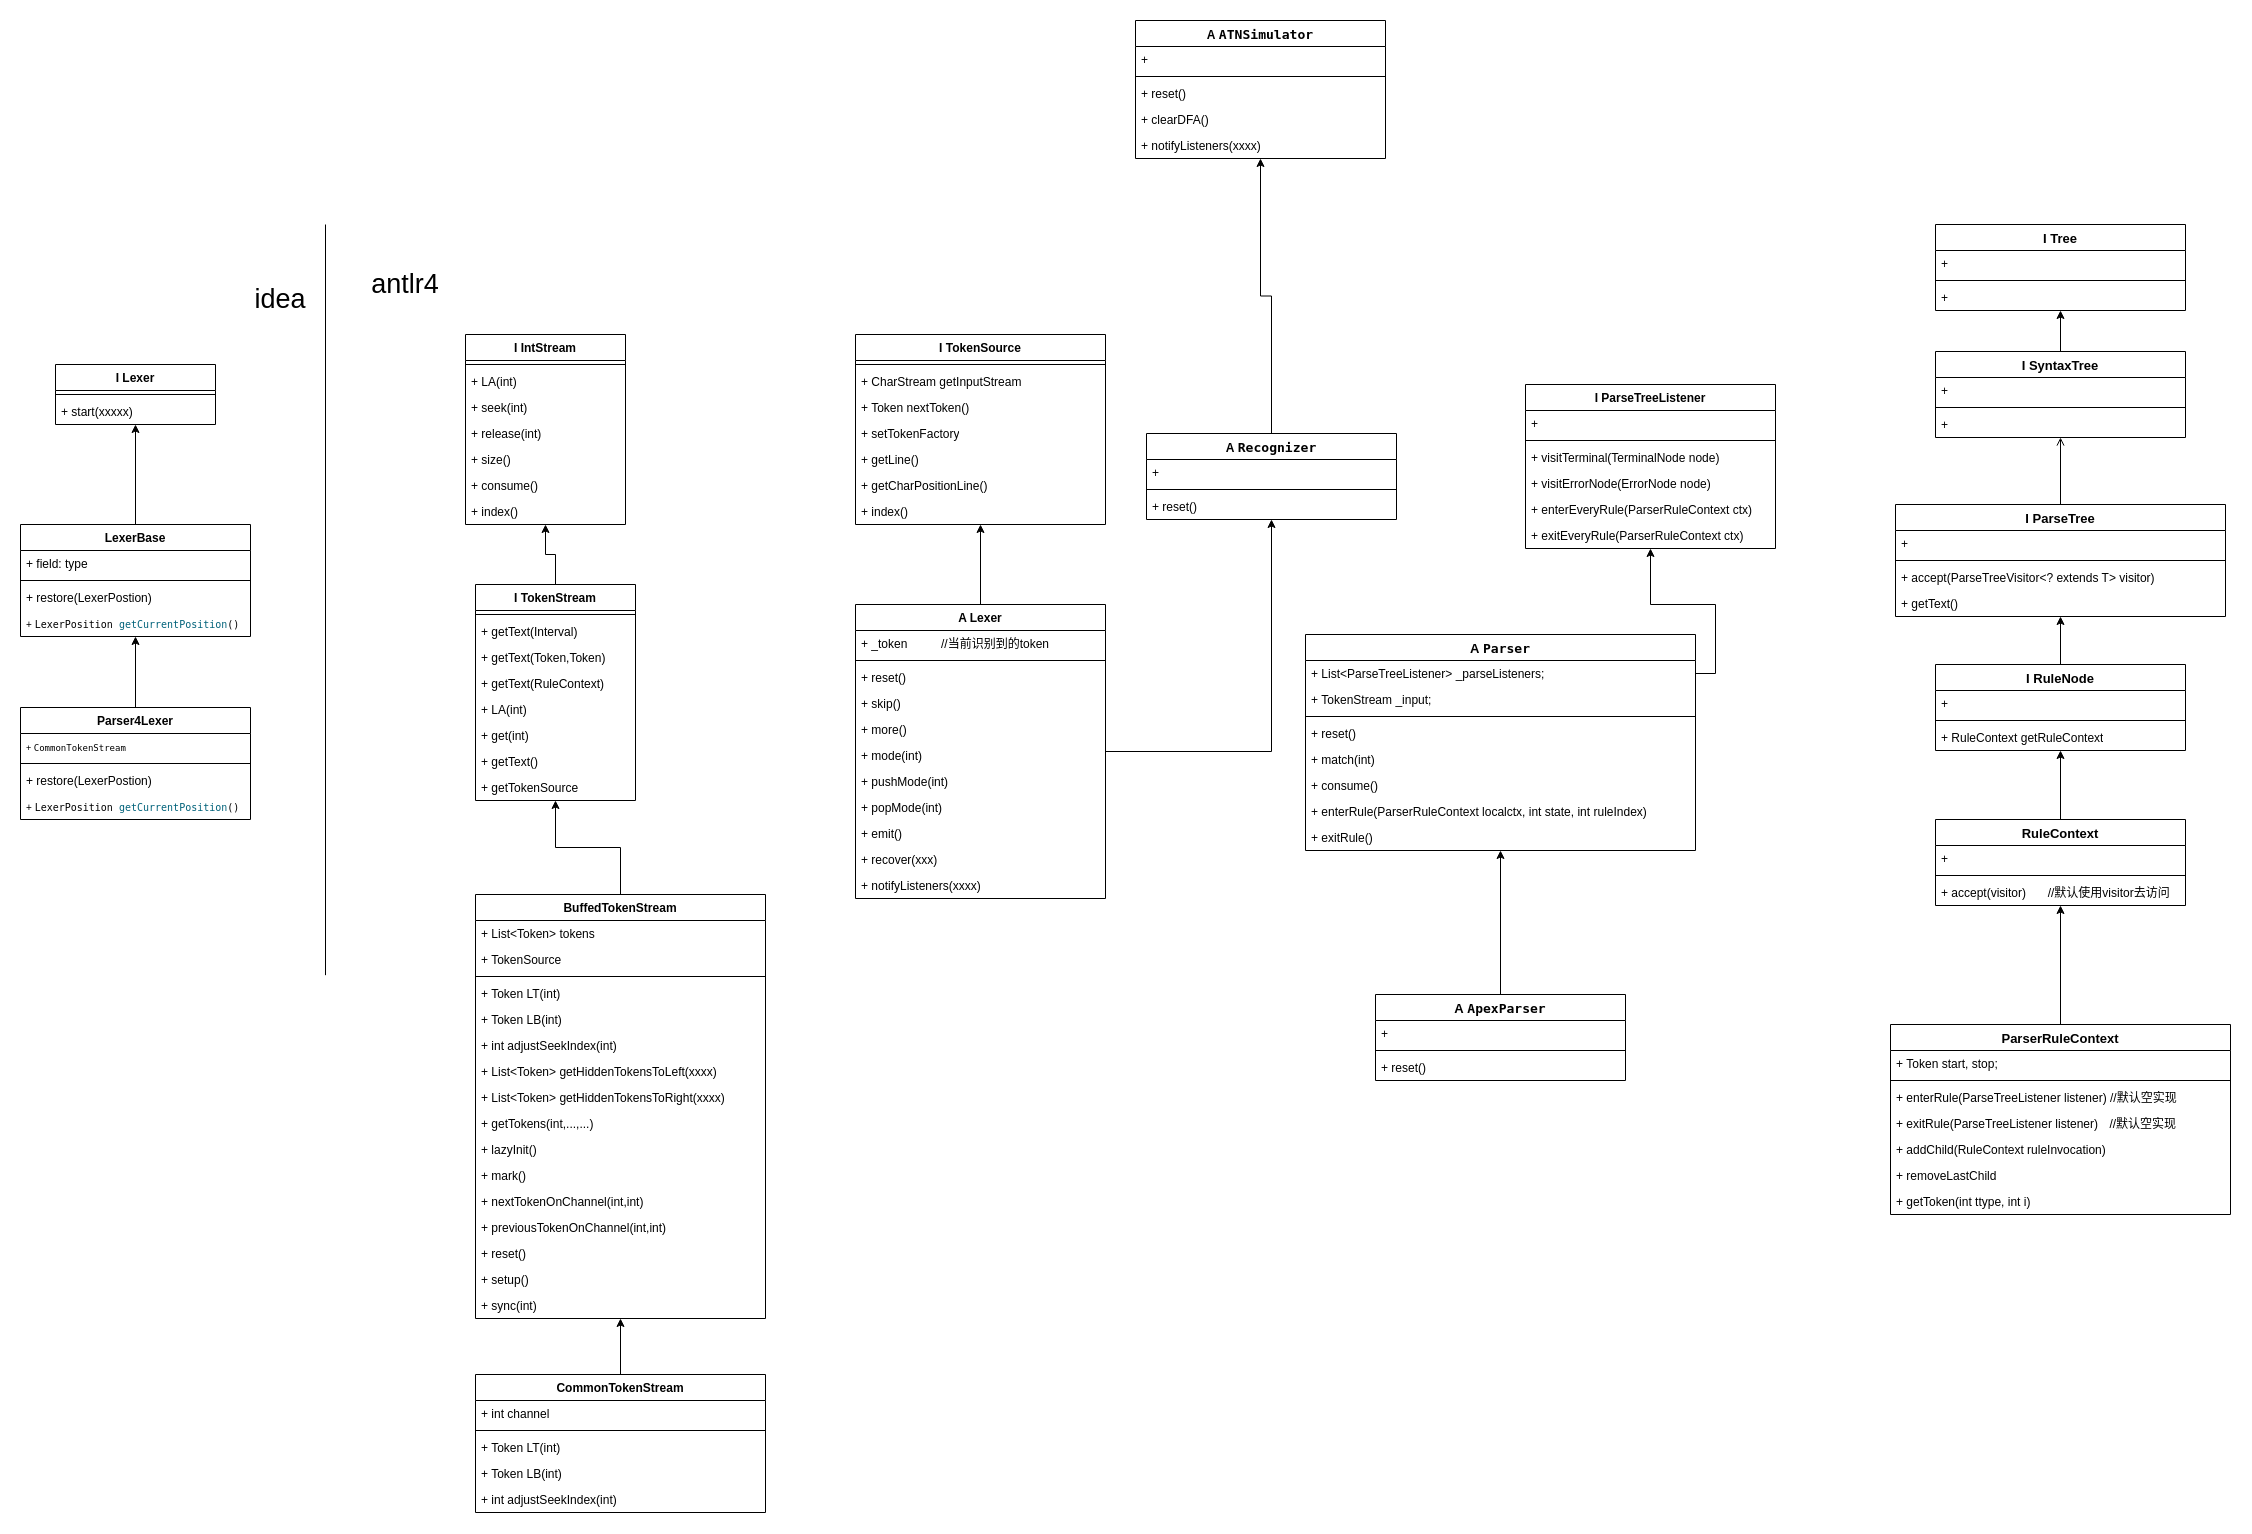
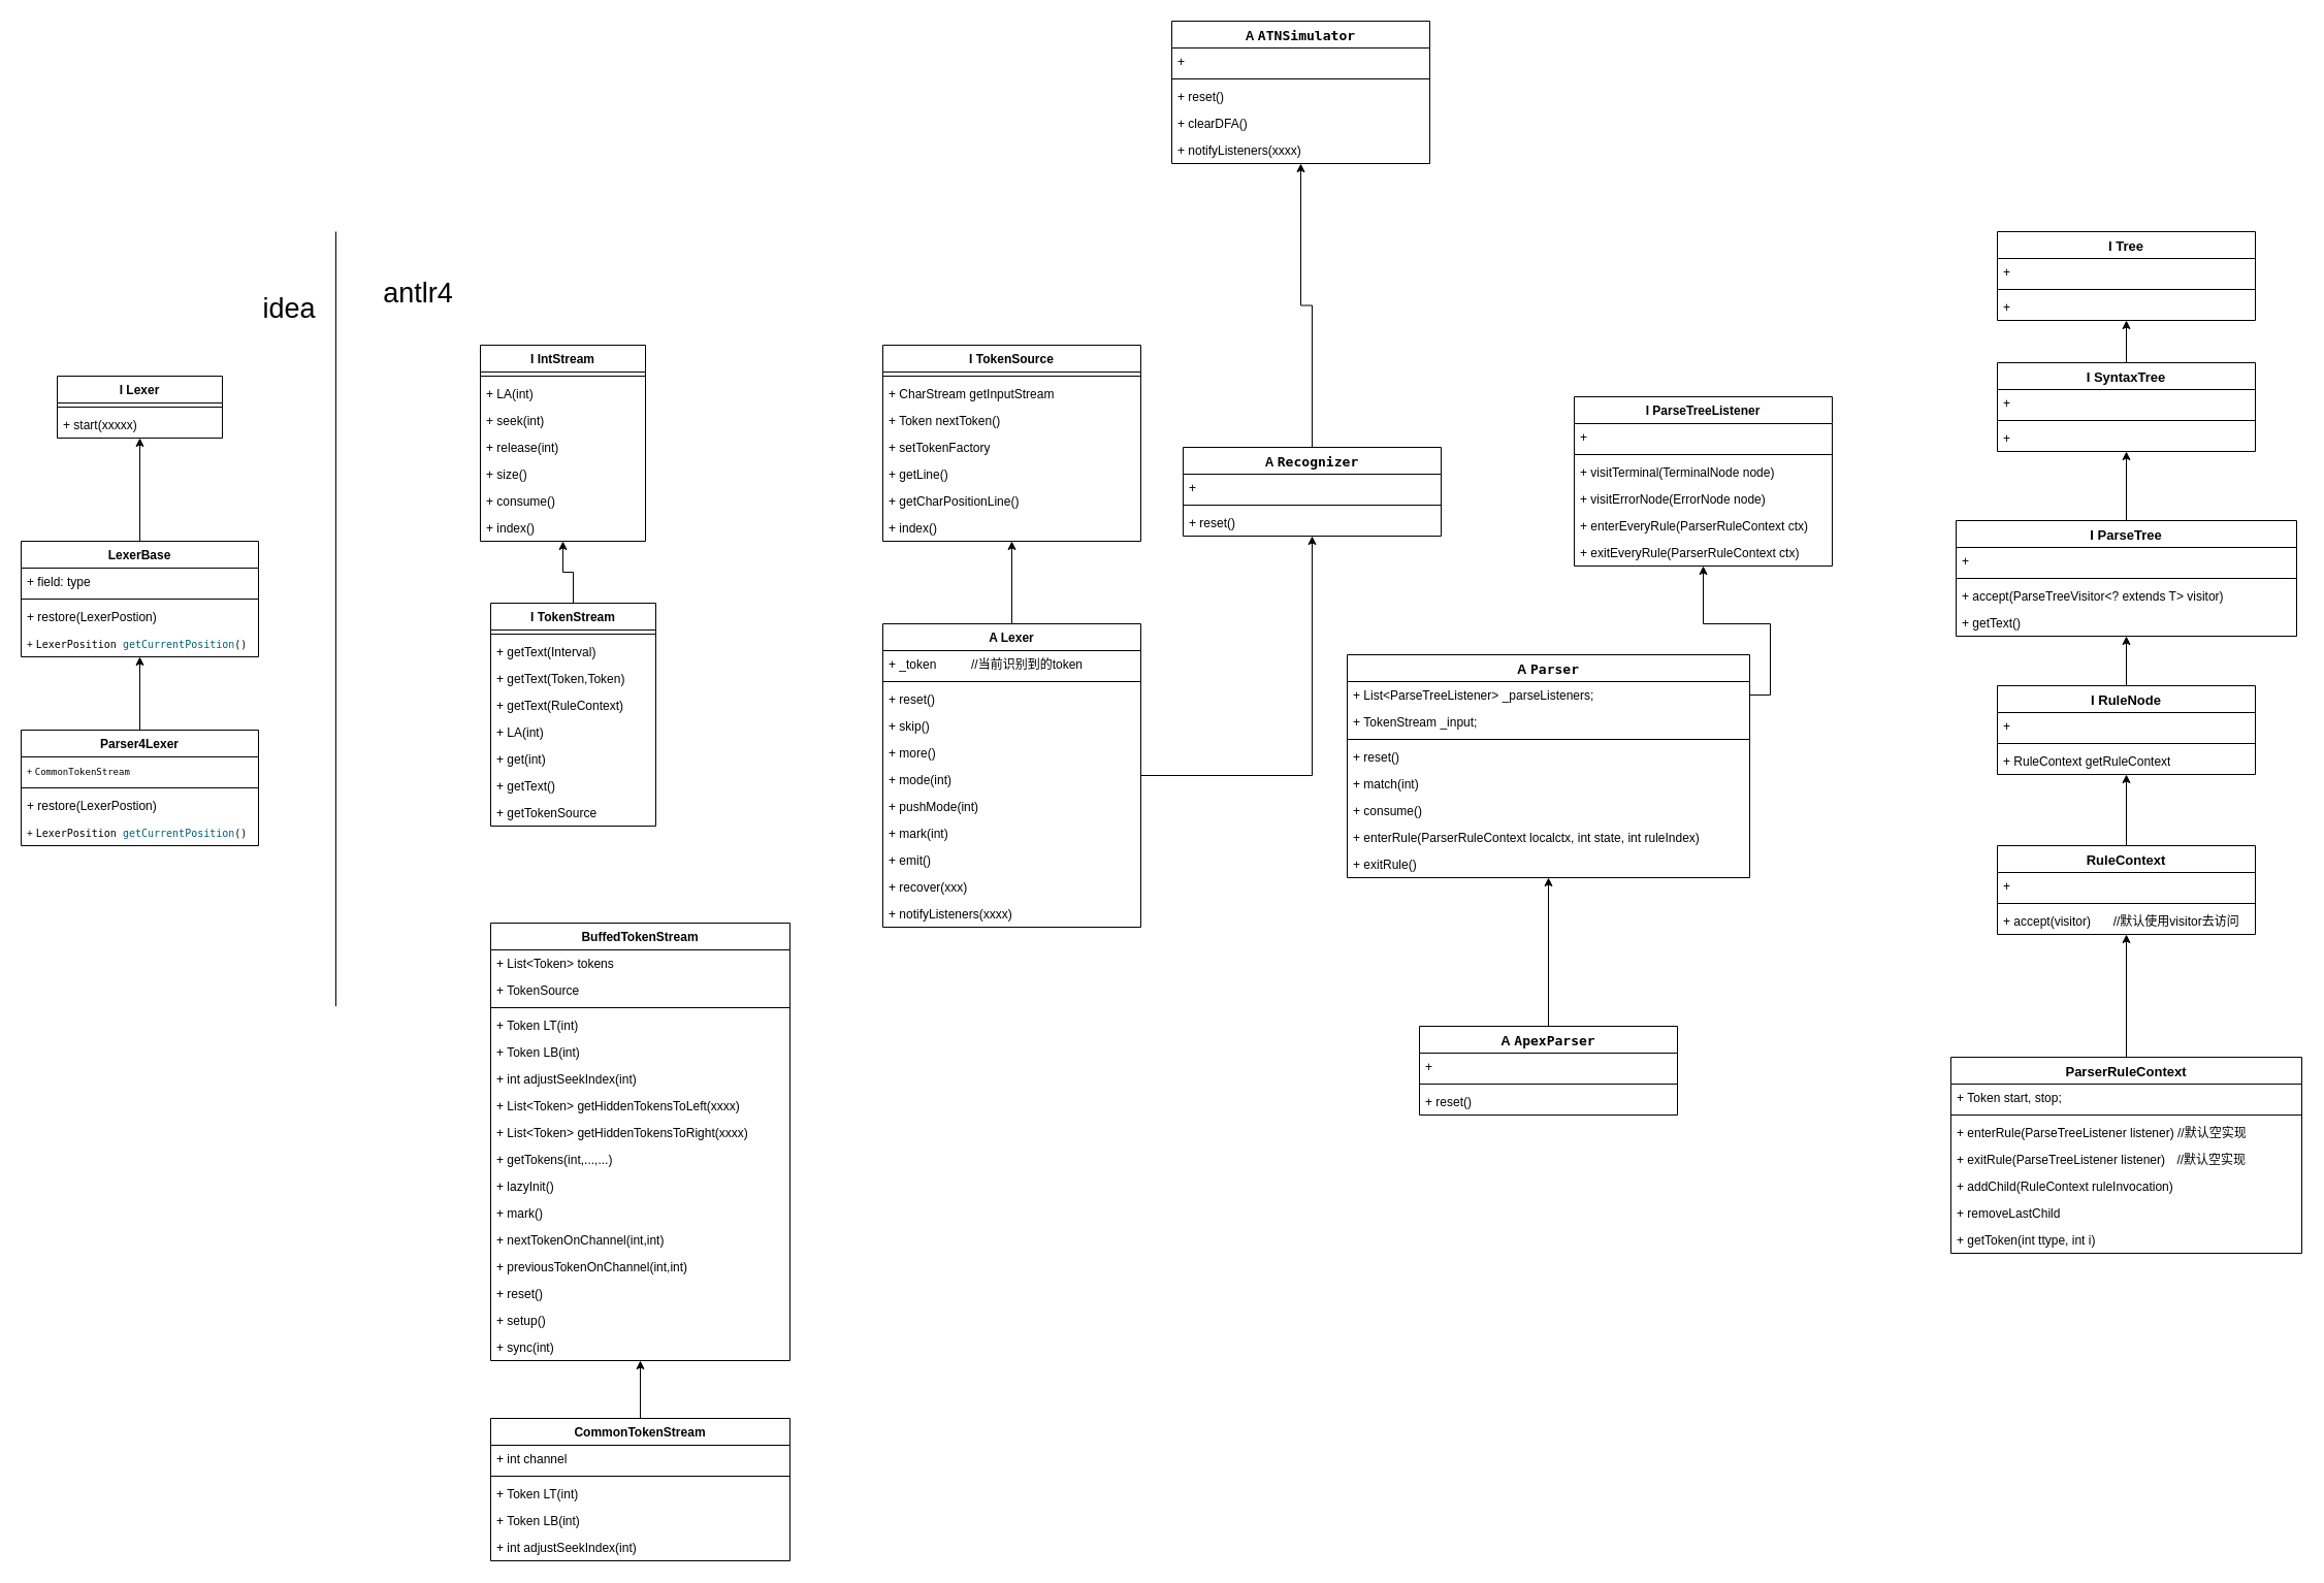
- <mxCell id="127" style="edgeStyle=orthogonalEdgeStyle;rounded=0;orthogonalLoop=1;jettySize=auto;html=1;endArrow=open;" edge="1" parent="1" source="128" target="123"><mxGeometry relative="1" as="geometry" /></mxCell>
+ <mxCell id="127" style="edgeStyle=orthogonalEdgeStyle;rounded=0;orthogonalLoop=1;jettySize=auto;html=1;" edge="1" parent="1" source="128" target="123"><mxGeometry relative="1" as="geometry" /></mxCell>
- <mxCell id="81" value="+ popMode(int)" style="text;strokeColor=none;fillColor=none;align=left;verticalAlign=top;spacingLeft=4;spacingRight=4;overflow=hidden;rotatable=0;points=[[0,0.5],[1,0.5]];portConstraint=eastwest;whiteSpace=wrap;html=1;" vertex="1" parent="73"><mxGeometry y="190" width="250" height="26" as="geometry" /></mxCell>
+ <mxCell id="81" value="+ mark(int)" style="text;strokeColor=none;fillColor=none;align=left;verticalAlign=top;spacingLeft=4;spacingRight=4;overflow=hidden;rotatable=0;points=[[0,0.5],[1,0.5]];portConstraint=eastwest;whiteSpace=wrap;html=1;" vertex="1" parent="73"><mxGeometry y="190" width="250" height="26" as="geometry" /></mxCell>
- <mxCell id="35" style="edgeStyle=orthogonalEdgeStyle;rounded=0;orthogonalLoop=1;jettySize=auto;html=1;" edge="1" parent="1" source="36" target="26"><mxGeometry relative="1" as="geometry" /></mxCell>
